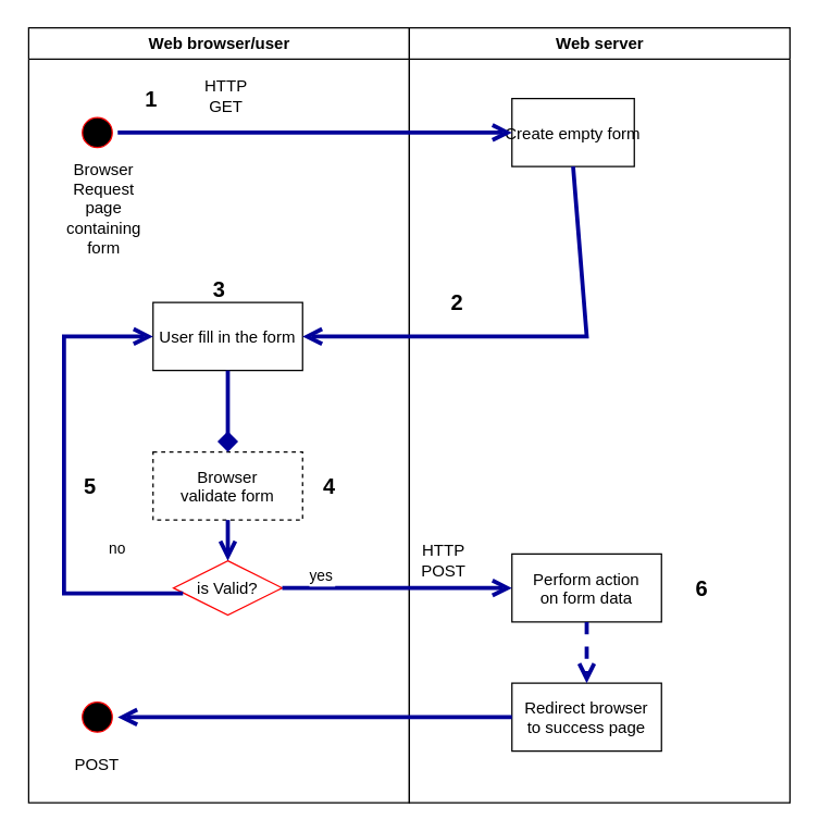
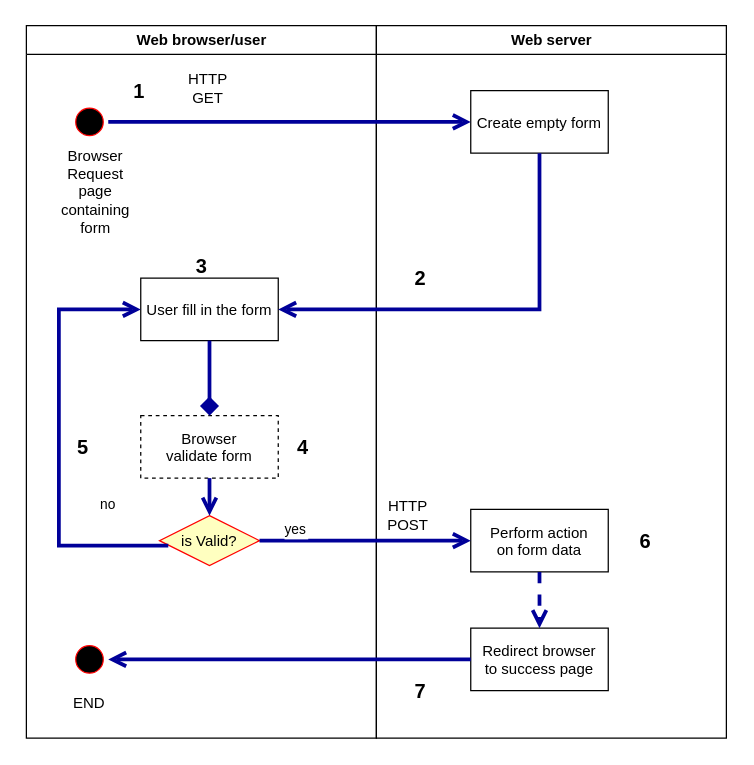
- <mxCell id="18" value="Create empty form" style="" parent="17" vertex="1"><mxGeometry x="75.5" y="52" width="90" height="50" as="geometry" /></mxCell>
+ <mxCell id="18" value="Create empty form" style="" parent="17" vertex="1"><mxGeometry x="75.5" y="52" width="110" height="50" as="geometry" /></mxCell>
- <mxCell id="8" value="is Valid?" style="rhombus;fillColor=#ffffff;strokeColor=#ff0000;" vertex="1" parent="2"><mxGeometry x="106.5" y="392" width="80" height="40" as="geometry" /></mxCell>
+ <mxCell id="8" value="is Valid?" style="rhombus;fillColor=#ffffc0;strokeColor=#ff0000;" vertex="1" parent="2"><mxGeometry x="106.5" y="392" width="80" height="40" as="geometry" /></mxCell>
+ <mxCell id="24" value="7" style="text;html=1;strokeColor=none;fillColor=none;align=center;verticalAlign=middle;whiteSpace=wrap;rounded=0;fontSize=16;fontStyle=1" vertex="1" parent="17"><mxGeometry x="15.5" y="522" width="40" height="20" as="geometry" /></mxCell>
- <mxCell id="12" value="POST" style="text;html=1;strokeColor=none;fillColor=none;align=center;verticalAlign=middle;whiteSpace=wrap;rounded=0;" vertex="1" parent="2"><mxGeometry x="30.5" y="532" width="40" height="20" as="geometry" /></mxCell>
+ <mxCell id="12" value="END" style="text;html=1;strokeColor=none;fillColor=none;align=center;verticalAlign=middle;whiteSpace=wrap;rounded=0;" vertex="1" parent="2"><mxGeometry x="30.5" y="532" width="40" height="20" as="geometry" /></mxCell>
